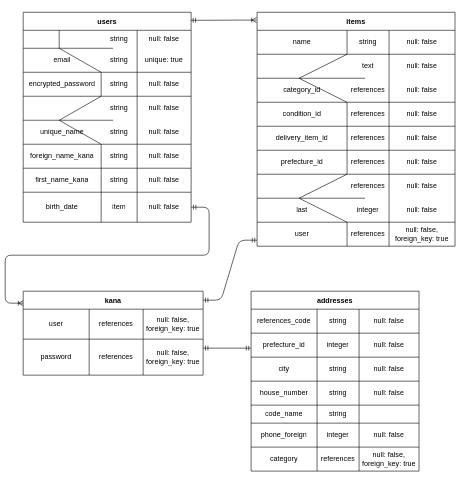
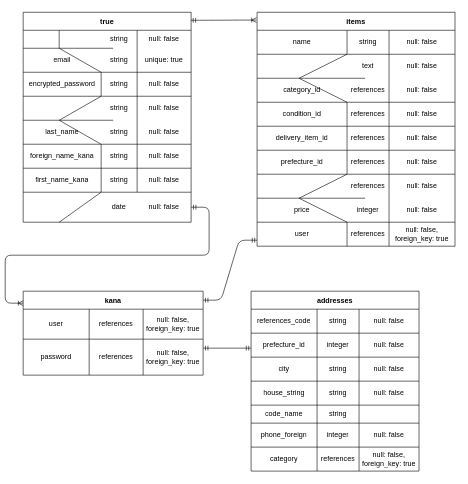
- <mxCell id="2" value="users" style="shape=table;startSize=30;container=1;collapsible=0;childLayout=tableLayout;fontStyle=1;align=center;" parent="1" vertex="1"><mxGeometry x="20" y="20" width="280" height="350" as="geometry" /></mxCell>
+ <mxCell id="2" value="true" style="shape=table;startSize=30;container=1;collapsible=0;childLayout=tableLayout;fontStyle=1;align=center;" parent="1" vertex="1"><mxGeometry x="20" y="20" width="280" height="350" as="geometry" /></mxCell>
- <mxCell id="18" value="unique_name" style="shape=partialRectangle;html=1;whiteSpace=wrap;connectable=0;fillColor=none;top=0;left=0;bottom=0;right=0;overflow=hidden;" parent="17" vertex="1"><mxGeometry width="130" height="40" as="geometry" /></mxCell>
+ <mxCell id="18" value="last_name" style="shape=partialRectangle;html=1;whiteSpace=wrap;connectable=0;fillColor=none;top=0;left=0;bottom=0;right=0;overflow=hidden;" parent="17" vertex="1"><mxGeometry width="130" height="40" as="geometry" /></mxCell>
- <mxCell id="30" value="birth_date" style="shape=partialRectangle;html=1;whiteSpace=wrap;connectable=0;fillColor=none;top=0;left=0;bottom=0;right=0;overflow=hidden;" parent="29" vertex="1"><mxGeometry width="130" height="50" as="geometry" /></mxCell>
- <mxCell id="31" value="item" style="shape=partialRectangle;html=1;whiteSpace=wrap;connectable=0;fillColor=none;top=0;left=0;bottom=0;right=0;overflow=hidden;" parent="29" vertex="1"><mxGeometry x="130" width="60" height="50" as="geometry" /></mxCell>
+ <mxCell id="31" value="date" style="shape=partialRectangle;html=1;whiteSpace=wrap;connectable=0;fillColor=none;top=0;left=0;bottom=0;right=0;overflow=hidden;" parent="29" vertex="1"><mxGeometry x="130" width="60" height="50" as="geometry" /></mxCell>
- <mxCell id="61" value="last" style="shape=partialRectangle;html=1;whiteSpace=wrap;connectable=0;fillColor=none;top=0;left=0;bottom=0;right=0;overflow=hidden;" parent="60" vertex="1"><mxGeometry width="150" height="40" as="geometry" /></mxCell>
+ <mxCell id="61" value="price" style="shape=partialRectangle;html=1;whiteSpace=wrap;connectable=0;fillColor=none;top=0;left=0;bottom=0;right=0;overflow=hidden;" parent="60" vertex="1"><mxGeometry width="150" height="40" as="geometry" /></mxCell>
- <mxCell id="83" value="house_number" style="shape=partialRectangle;html=1;whiteSpace=wrap;connectable=0;fillColor=none;top=0;left=0;bottom=0;right=0;overflow=hidden;" parent="82" vertex="1"><mxGeometry width="110" height="40" as="geometry" /></mxCell>
+ <mxCell id="83" value="house_string" style="shape=partialRectangle;html=1;whiteSpace=wrap;connectable=0;fillColor=none;top=0;left=0;bottom=0;right=0;overflow=hidden;" parent="82" vertex="1"><mxGeometry width="110" height="40" as="geometry" /></mxCell>
